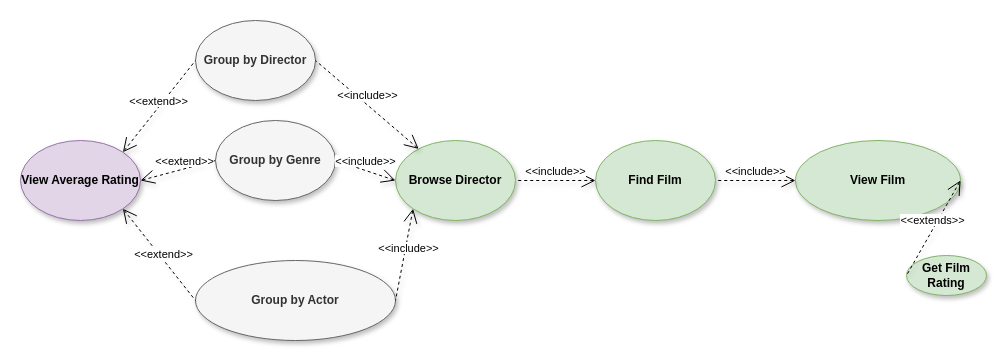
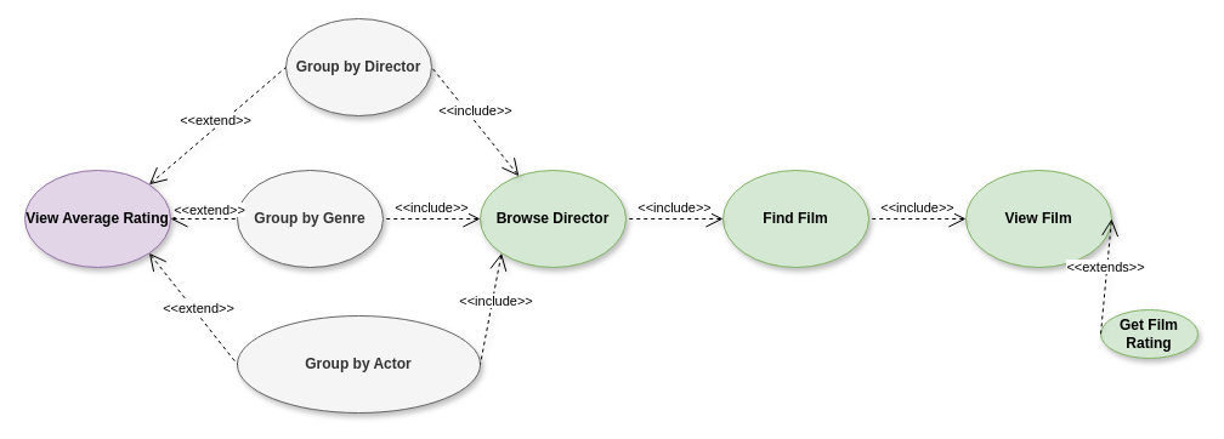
- <mxCell id="3" value="Group by Director" style="ellipse;whiteSpace=wrap;html=1;fontStyle=1;fillColor=#f5f5f5;strokeColor=#666666;shadow=1;fontColor=#333333;" parent="1" vertex="1"><mxGeometry x="195" y="20" width="120" height="80" as="geometry" /></mxCell>
+ <mxCell id="3" value="Group by Director" style="ellipse;whiteSpace=wrap;html=1;fontStyle=1;fillColor=#f5f5f5;strokeColor=#666666;shadow=1;fontColor=#333333;" parent="1" vertex="1"><mxGeometry x="235" y="15" width="120" height="80" as="geometry" /></mxCell>
- <mxCell id="4" value="Group by Genre" style="ellipse;whiteSpace=wrap;html=1;fontStyle=1;fillColor=#f5f5f5;strokeColor=#666666;shadow=1;fontColor=#333333;" parent="1" vertex="1"><mxGeometry x="215" y="120" width="120" height="80" as="geometry" /></mxCell>
+ <mxCell id="4" value="Group by Genre" style="ellipse;whiteSpace=wrap;html=1;fontStyle=1;fillColor=#f5f5f5;strokeColor=#666666;shadow=1;fontColor=#333333;" parent="1" vertex="1"><mxGeometry x="195" y="140" width="120" height="80" as="geometry" /></mxCell>
- <mxCell id="15" value="View Film" style="ellipse;whiteSpace=wrap;html=1;fontStyle=1;fillColor=#d5e8d4;strokeColor=#82b366;shadow=1;" vertex="1" parent="1"><mxGeometry x="795" y="140" width="165" height="80" as="geometry" /></mxCell>
+ <mxCell id="15" value="View Film" style="ellipse;whiteSpace=wrap;html=1;fontStyle=1;fillColor=#d5e8d4;strokeColor=#82b366;shadow=1;" vertex="1" parent="1"><mxGeometry x="795" y="140" width="120" height="80" as="geometry" /></mxCell>
